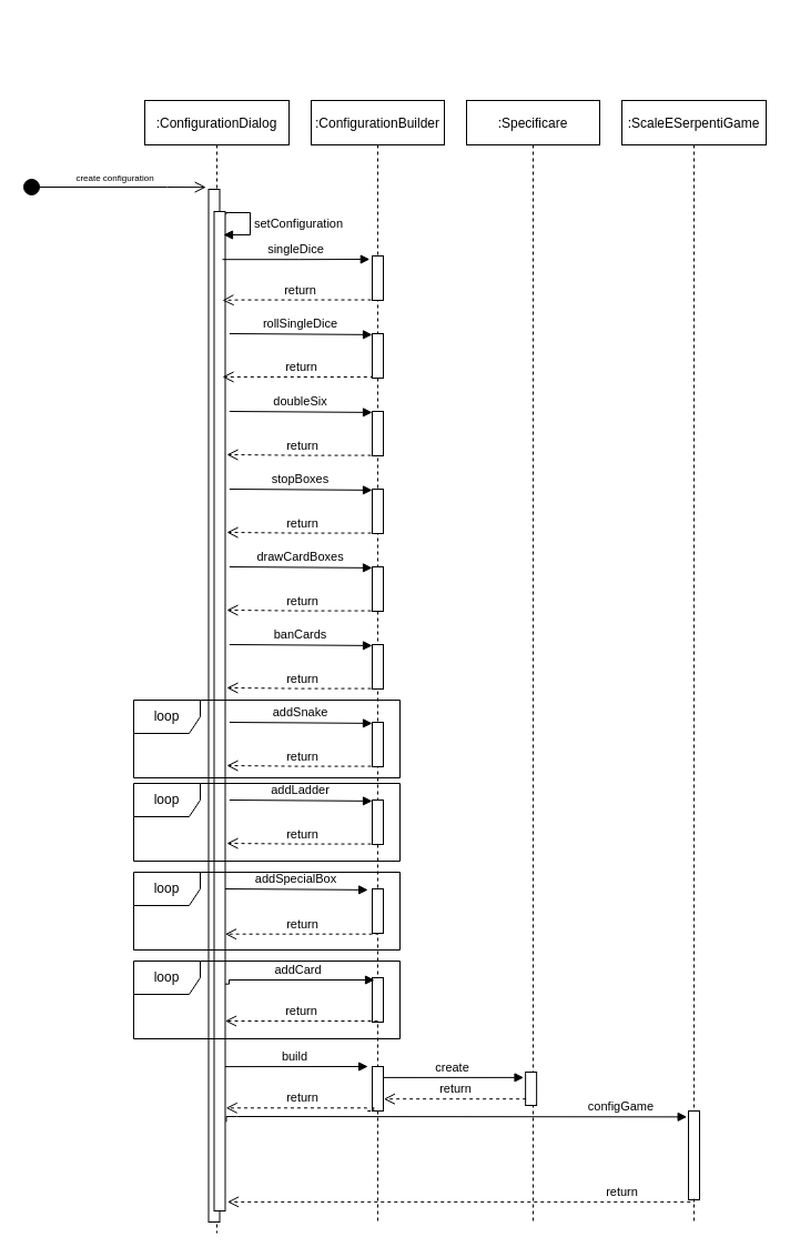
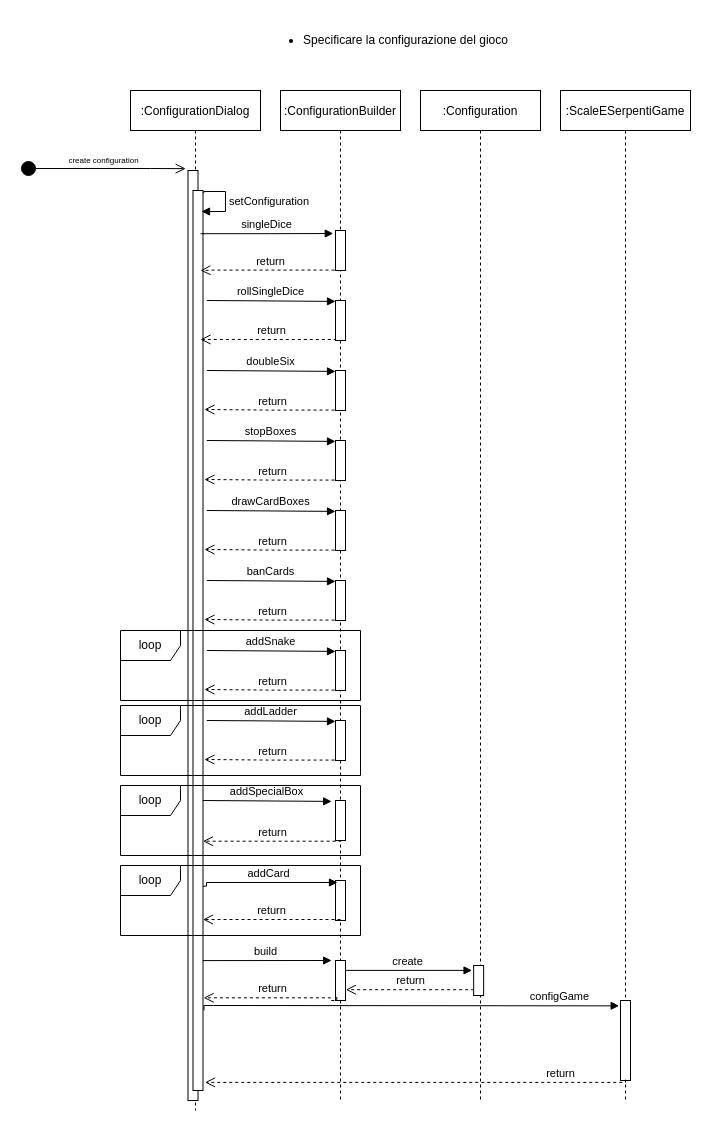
+ <mxCell id="9" value="&lt;ul&gt;&lt;li&gt;Specificare la configurazione del gioco&lt;/li&gt;&lt;/ul&gt;" style="text;html=1;align=center;verticalAlign=middle;resizable=0;points=[];autosize=1;strokeColor=none;fillColor=none;" vertex="1" parent="1"><mxGeometry x="255" width="260" height="40" as="geometry" y="20" /></mxCell>
- <mxCell id="12" value=":Specificare" style="shape=umlLifeline;perimeter=lifelinePerimeter;container=1;collapsible=0;recursiveResize=0;rounded=0;shadow=0;strokeWidth=1;" vertex="1" parent="1"><mxGeometry x="420" y="90" width="120" height="1010" as="geometry" /></mxCell>
+ <mxCell id="12" value=":Configuration" style="shape=umlLifeline;perimeter=lifelinePerimeter;container=1;collapsible=0;recursiveResize=0;rounded=0;shadow=0;strokeWidth=1;" vertex="1" parent="1"><mxGeometry x="420" y="90" width="120" height="1010" as="geometry" /></mxCell>
